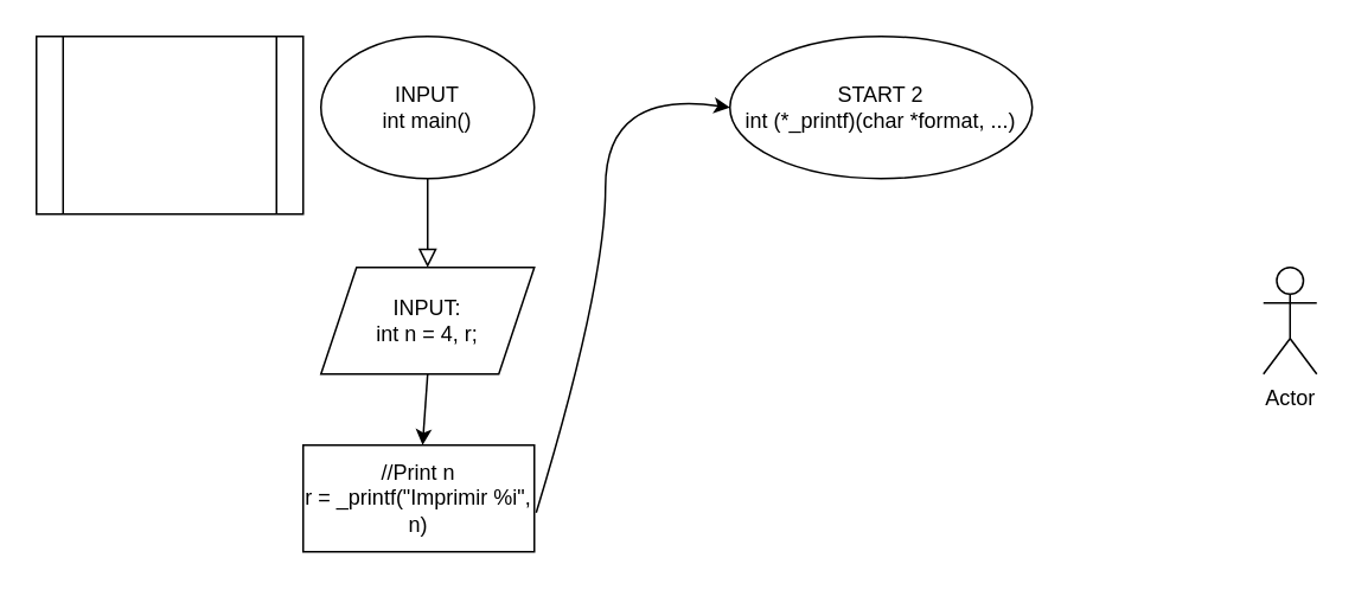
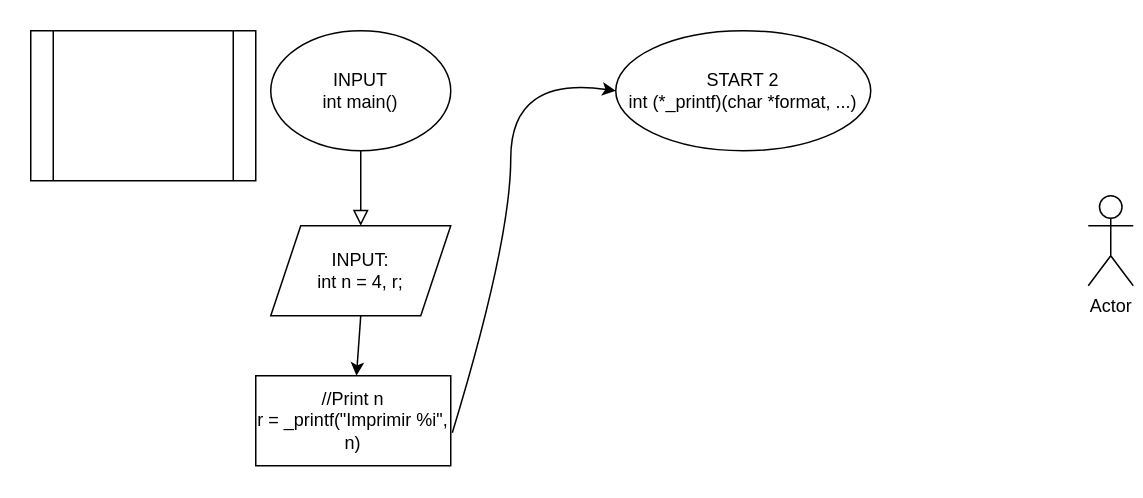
- <mxCell id="10" value="Actor" style="shape=umlActor;verticalLabelPosition=bottom;verticalAlign=top;html=1;outlineConnect=0;" vertex="1" parent="1"><mxGeometry x="710" y="150" width="30" height="60" as="geometry" /></mxCell>
+ <mxCell id="10" value="Actor" style="shape=umlActor;verticalLabelPosition=bottom;verticalAlign=top;html=1;outlineConnect=0;" vertex="1" parent="1"><mxGeometry x="725" y="130" width="30" height="60" as="geometry" /></mxCell>
